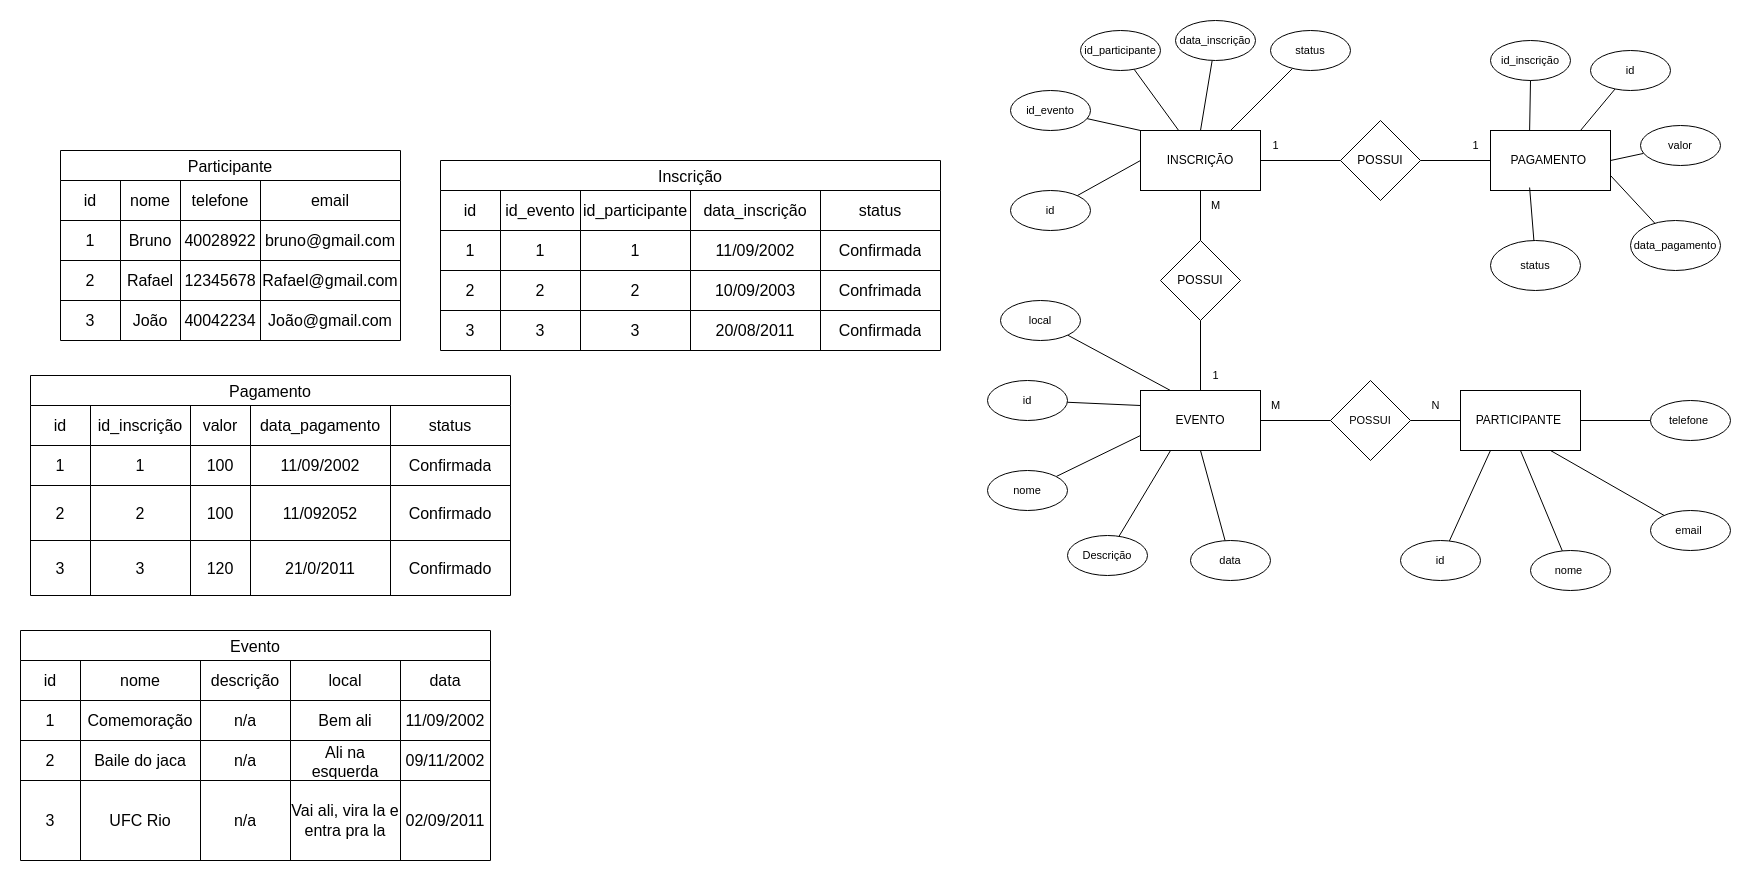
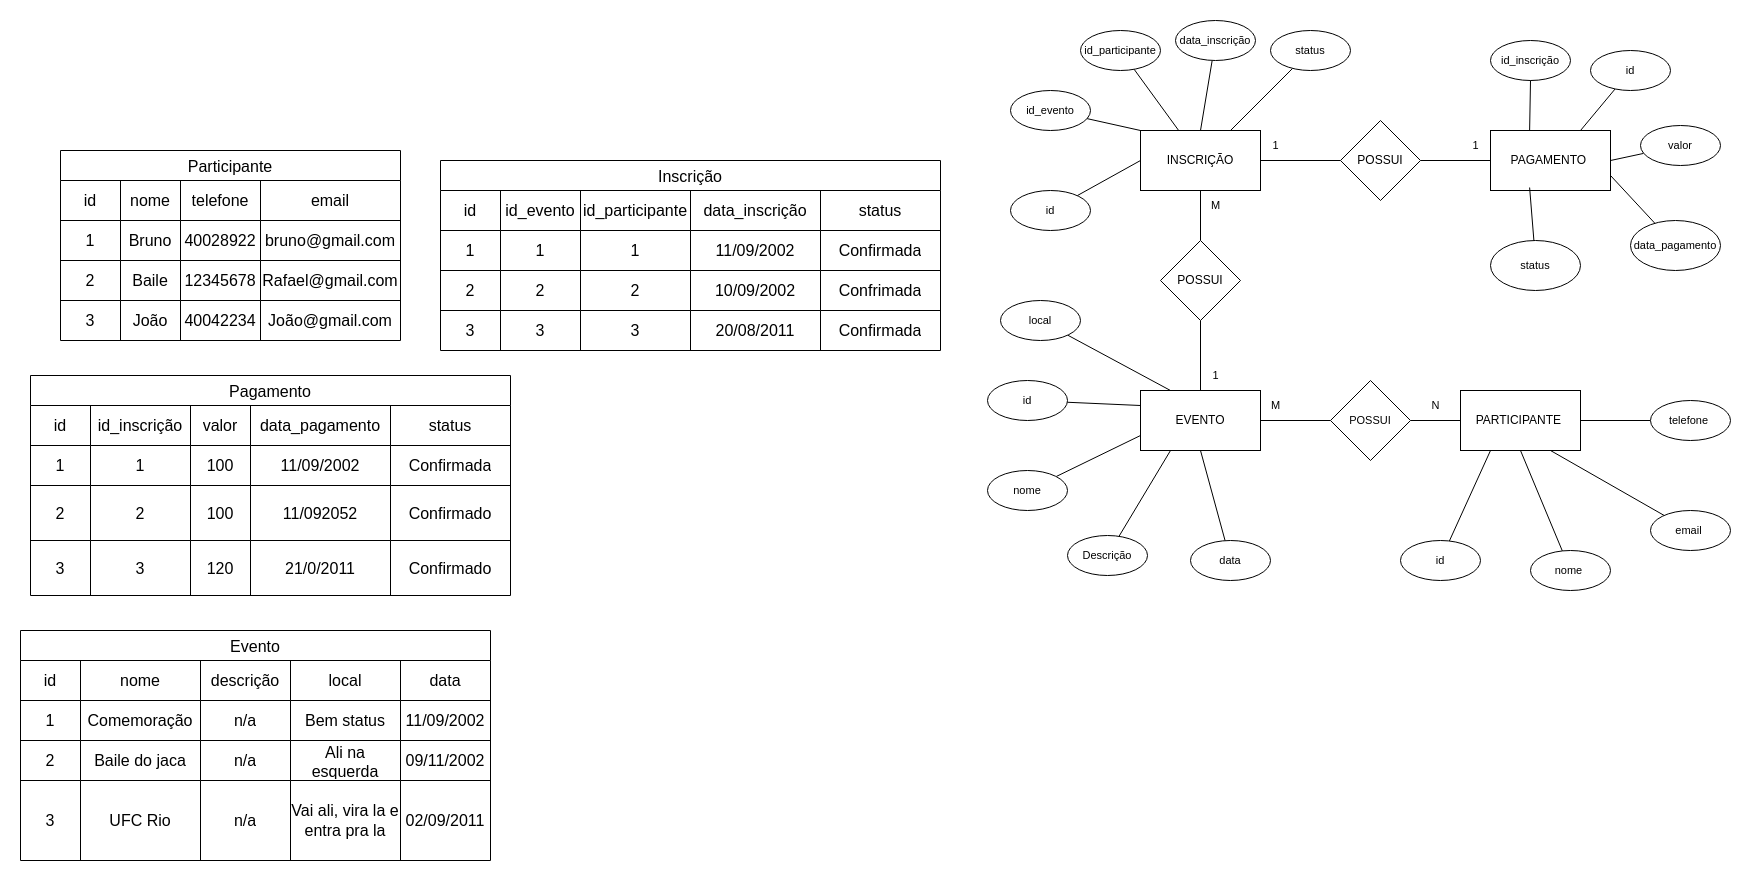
- <mxCell id="34" value="Rafael" style="shape=partialRectangle;html=1;whiteSpace=wrap;connectable=0;strokeColor=inherit;overflow=hidden;fillColor=none;top=0;left=0;bottom=0;right=0;pointerEvents=1;fontSize=16;fontFamily=Helvetica;fontColor=default;labelBackgroundColor=default;" parent="32" vertex="1"><mxGeometry x="60" width="60" height="40" as="geometry"><mxRectangle width="60" height="40" as="alternateBounds" /></mxGeometry></mxCell>
+ <mxCell id="34" value="Baile" style="shape=partialRectangle;html=1;whiteSpace=wrap;connectable=0;strokeColor=inherit;overflow=hidden;fillColor=none;top=0;left=0;bottom=0;right=0;pointerEvents=1;fontSize=16;fontFamily=Helvetica;fontColor=default;labelBackgroundColor=default;" parent="32" vertex="1"><mxGeometry x="60" width="60" height="40" as="geometry"><mxRectangle width="60" height="40" as="alternateBounds" /></mxGeometry></mxCell>
- <mxCell id="109" value="10/09/2003" style="shape=partialRectangle;html=1;whiteSpace=wrap;connectable=0;strokeColor=inherit;overflow=hidden;fillColor=none;top=0;left=0;bottom=0;right=0;pointerEvents=1;fontSize=16;fontFamily=Helvetica;fontColor=default;labelBackgroundColor=default;" parent="105" vertex="1"><mxGeometry x="250" width="130" height="40" as="geometry"><mxRectangle width="130" height="40" as="alternateBounds" /></mxGeometry></mxCell>
+ <mxCell id="109" value="10/09/2002" style="shape=partialRectangle;html=1;whiteSpace=wrap;connectable=0;strokeColor=inherit;overflow=hidden;fillColor=none;top=0;left=0;bottom=0;right=0;pointerEvents=1;fontSize=16;fontFamily=Helvetica;fontColor=default;labelBackgroundColor=default;" parent="105" vertex="1"><mxGeometry x="250" width="130" height="40" as="geometry"><mxRectangle width="130" height="40" as="alternateBounds" /></mxGeometry></mxCell>
- <mxCell id="53" value="Bem ali" style="shape=partialRectangle;html=1;whiteSpace=wrap;connectable=0;strokeColor=inherit;overflow=hidden;fillColor=none;top=0;left=0;bottom=0;right=0;pointerEvents=1;fontSize=16;fontFamily=Helvetica;fontColor=default;labelBackgroundColor=default;" parent="49" vertex="1"><mxGeometry x="270" width="110" height="40" as="geometry"><mxRectangle width="110" height="40" as="alternateBounds" /></mxGeometry></mxCell>
+ <mxCell id="53" value="Bem status" style="shape=partialRectangle;html=1;whiteSpace=wrap;connectable=0;strokeColor=inherit;overflow=hidden;fillColor=none;top=0;left=0;bottom=0;right=0;pointerEvents=1;fontSize=16;fontFamily=Helvetica;fontColor=default;labelBackgroundColor=default;" parent="49" vertex="1"><mxGeometry x="270" width="110" height="40" as="geometry"><mxRectangle width="110" height="40" as="alternateBounds" /></mxGeometry></mxCell>
